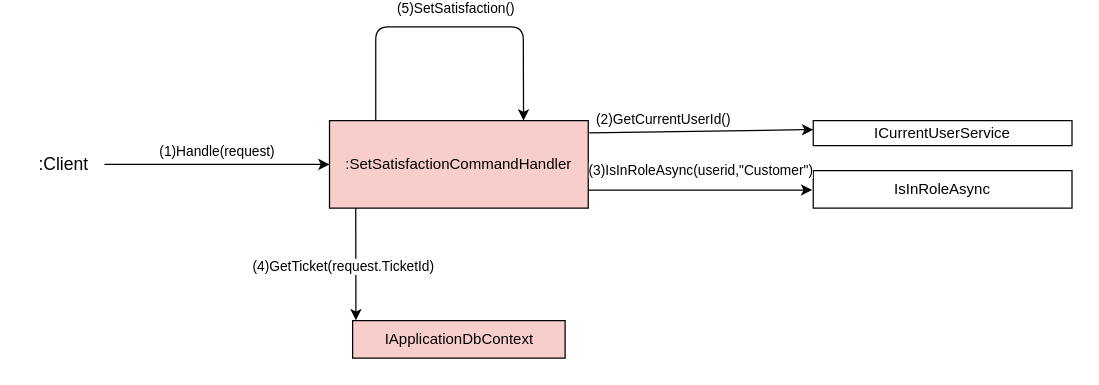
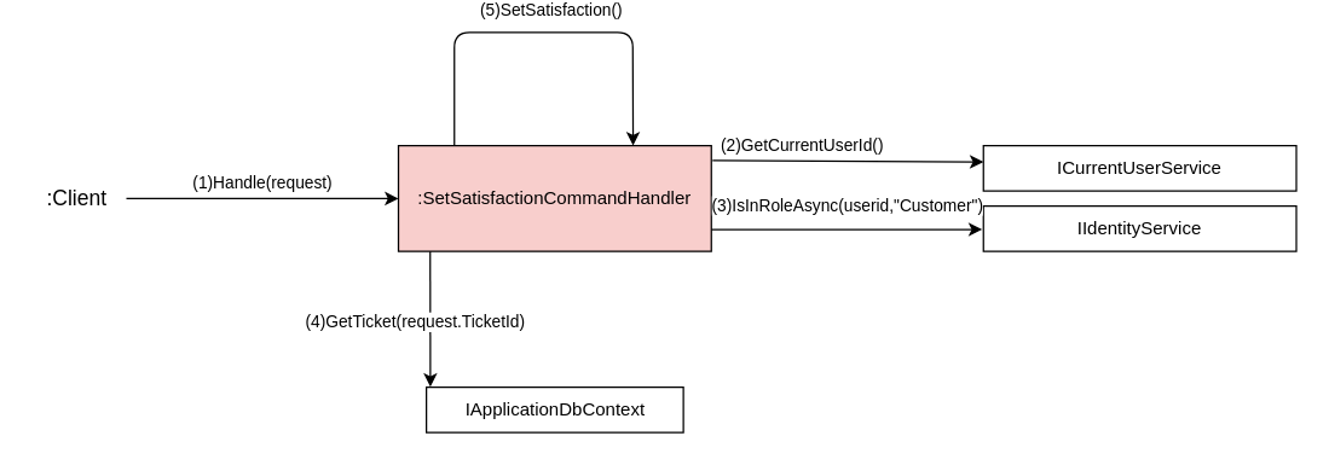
- <mxCell id="6" value="&lt;span&gt;ICurrentUserService&lt;/span&gt;" style="rounded=0;whiteSpace=wrap;html=1;" parent="1" vertex="1"><mxGeometry x="650" y="95" width="207" height="20" as="geometry" /></mxCell>
+ <mxCell id="6" value="&lt;span&gt;ICurrentUserService&lt;/span&gt;" style="rounded=0;whiteSpace=wrap;html=1;" parent="1" vertex="1"><mxGeometry x="650" y="95" width="207" height="30" as="geometry" /></mxCell>
- <mxCell id="9" value="&lt;span&gt;IsInRoleAsync&lt;/span&gt;" style="rounded=0;whiteSpace=wrap;html=1;" vertex="1" parent="1"><mxGeometry x="650" y="135" width="207" height="30" as="geometry" /></mxCell>
+ <mxCell id="9" value="&lt;span&gt;IIdentityService&lt;/span&gt;" style="rounded=0;whiteSpace=wrap;html=1;" vertex="1" parent="1"><mxGeometry x="650" y="135" width="207" height="30" as="geometry" /></mxCell>
- <mxCell id="5" value="IApplicationDbContext" style="rounded=0;whiteSpace=wrap;html=1;fillColor=#f8cecc;" parent="1" vertex="1"><mxGeometry x="281.5" y="255" width="170" height="30" as="geometry" /></mxCell>
+ <mxCell id="5" value="IApplicationDbContext" style="rounded=0;whiteSpace=wrap;html=1;" parent="1" vertex="1"><mxGeometry x="281.5" y="255" width="170" height="30" as="geometry" /></mxCell>
